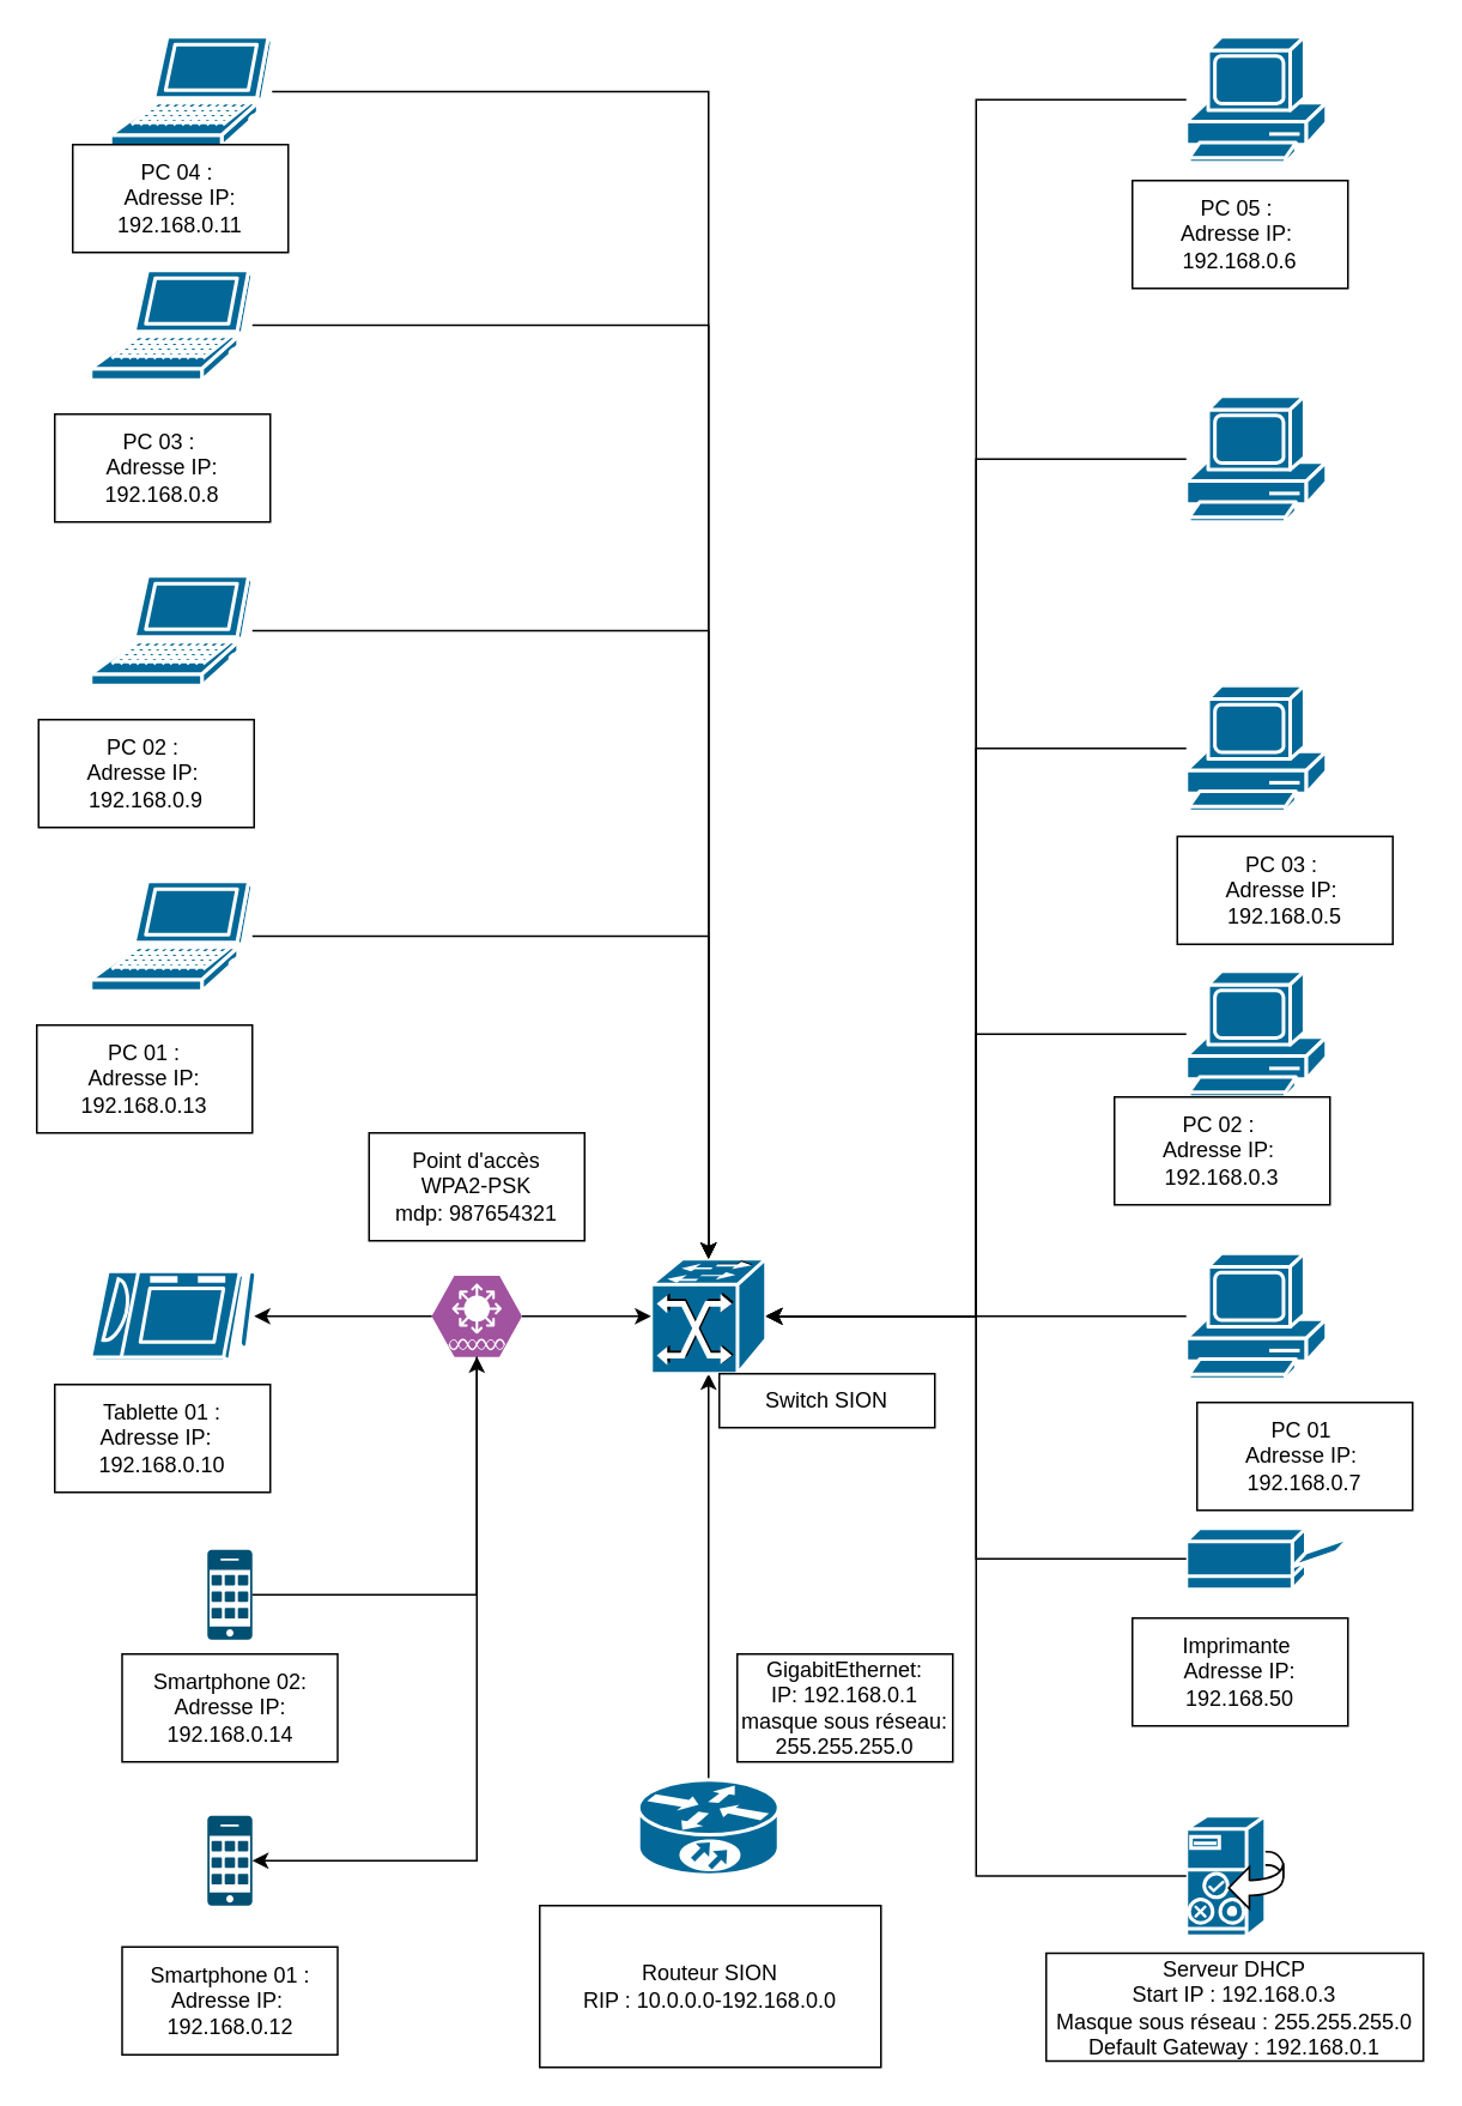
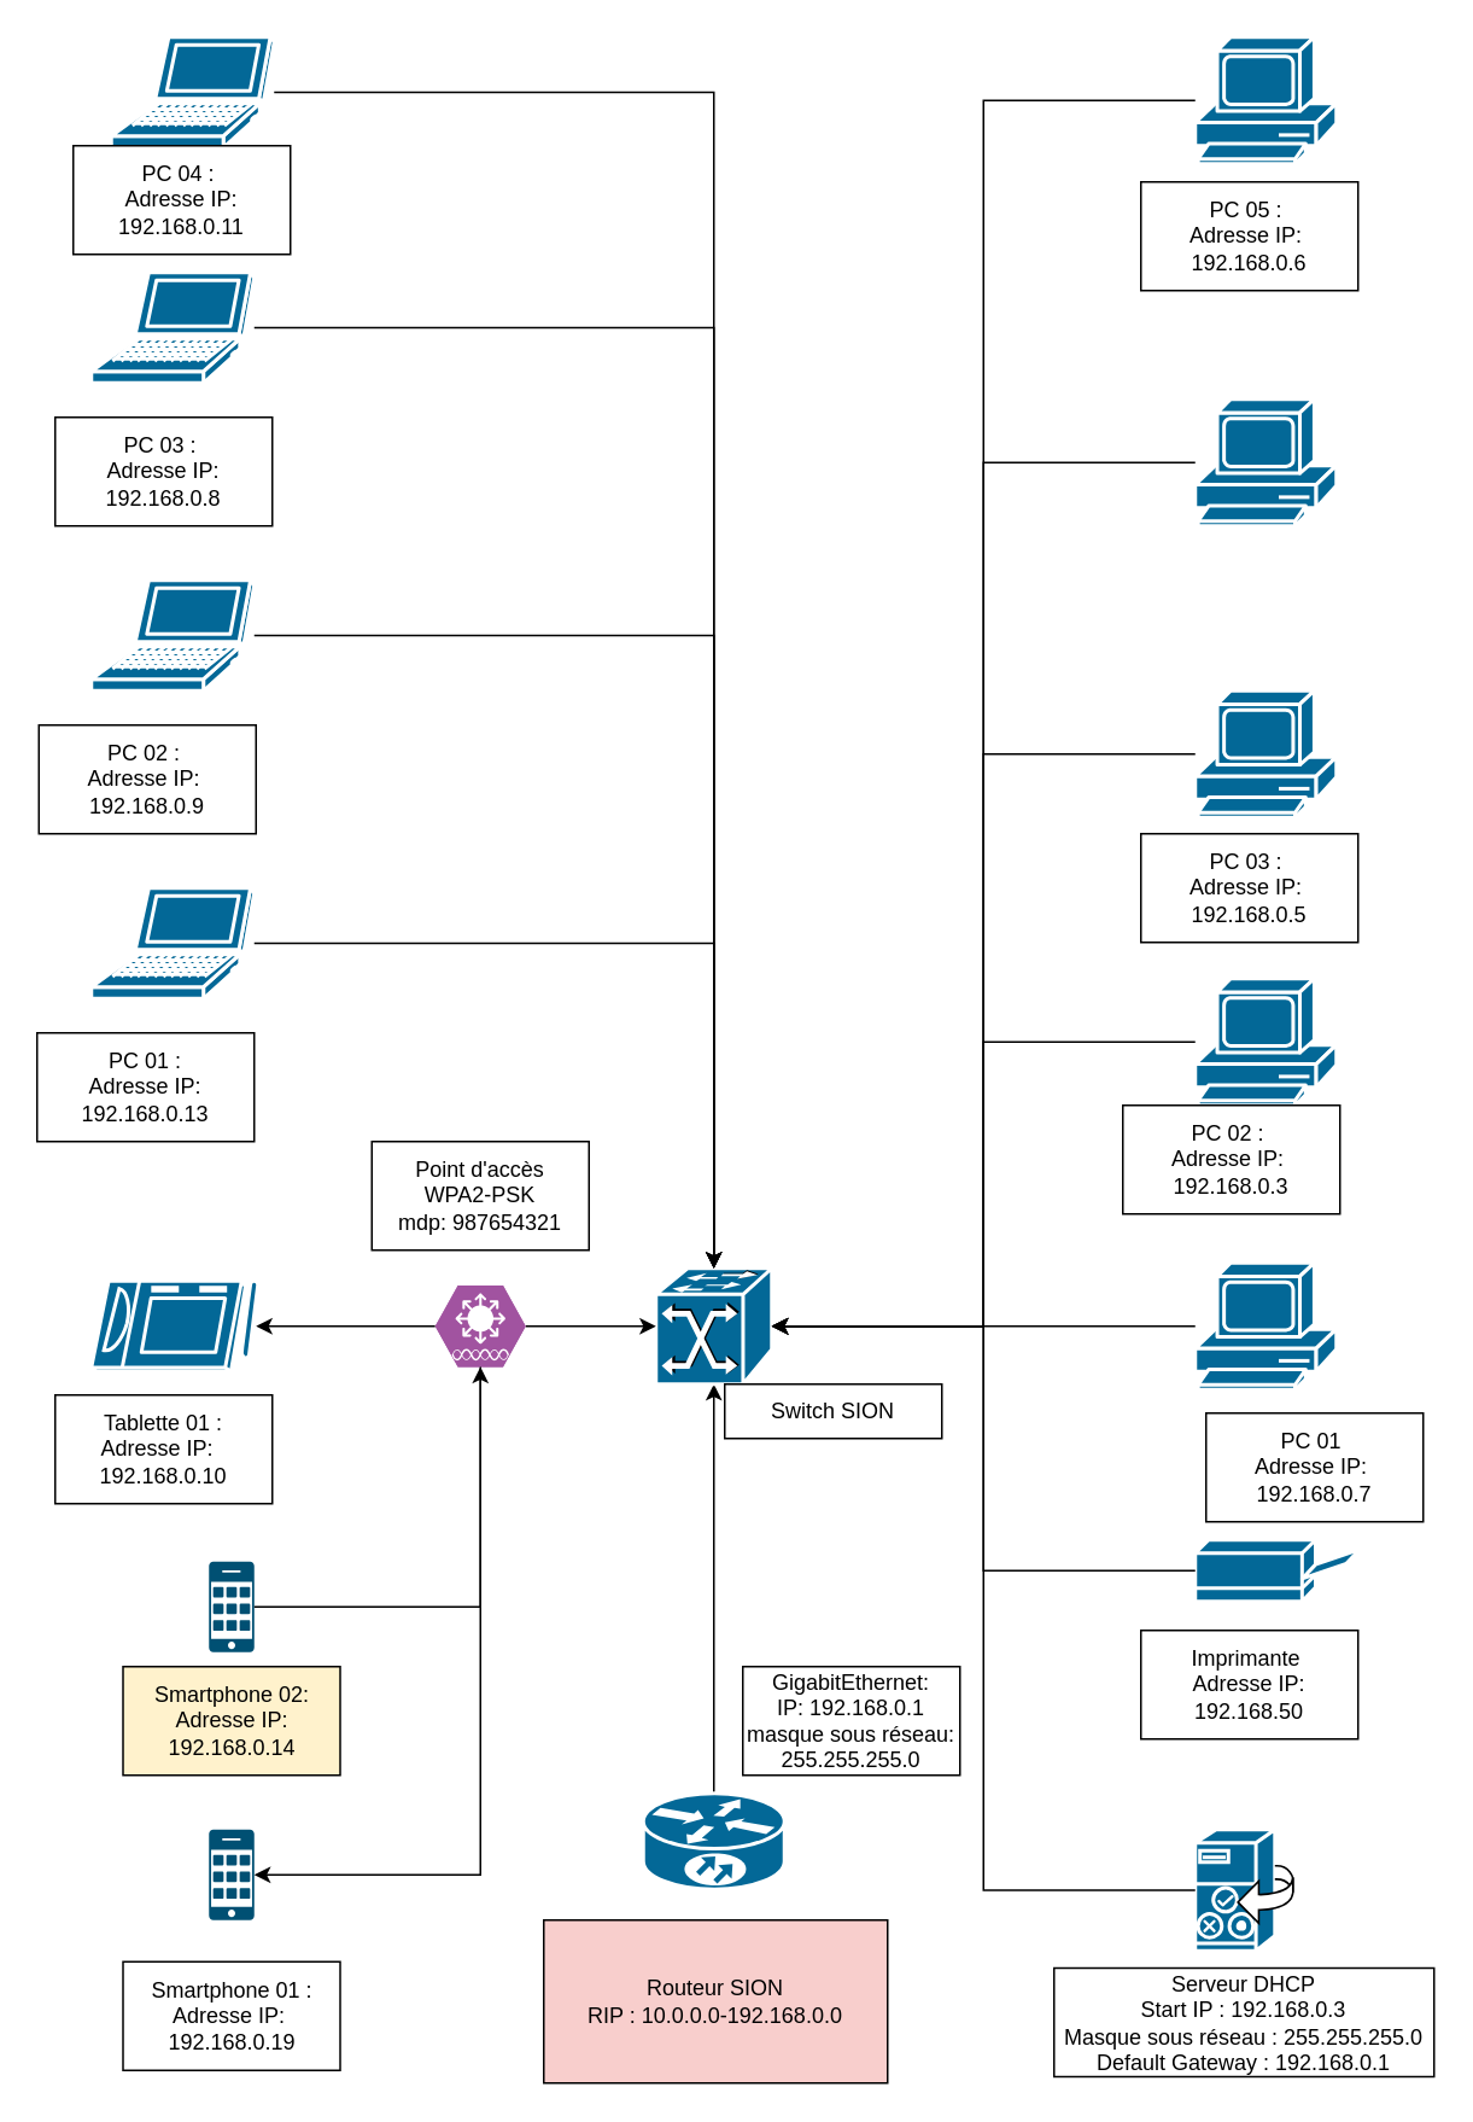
- <mxCell id="39" value="PC 03 :&amp;nbsp;&lt;br&gt;Adresse IP:&amp;nbsp;&lt;br&gt;192.168.0.5" style="whiteSpace=wrap;html=1;" vertex="1" parent="1"><mxGeometry x="655" y="465" width="120" height="60" as="geometry" /></mxCell>
+ <mxCell id="39" value="PC 03 :&amp;nbsp;&lt;br&gt;Adresse IP:&amp;nbsp;&lt;br&gt;192.168.0.5" style="whiteSpace=wrap;html=1;" vertex="1" parent="1"><mxGeometry x="630" y="460" width="120" height="60" as="geometry" /></mxCell>
- <mxCell id="42" value="Smartphone 02:&lt;br&gt;Adresse IP:&lt;br&gt;192.168.0.14" style="whiteSpace=wrap;html=1;" vertex="1" parent="1"><mxGeometry x="67.5" y="920" width="120" height="60" as="geometry" /></mxCell>
+ <mxCell id="42" value="Smartphone 02:&lt;br&gt;Adresse IP:&lt;br&gt;192.168.0.14" style="whiteSpace=wrap;html=1;fillColor=#fff2cc;" vertex="1" parent="1"><mxGeometry x="67.5" y="920" width="120" height="60" as="geometry" /></mxCell>
- <mxCell id="49" value="Routeur SION&lt;br&gt;RIP : 10.0.0.0-192.168.0.0" style="whiteSpace=wrap;html=1;" vertex="1" parent="1"><mxGeometry x="300" y="1060" width="190" height="90" as="geometry" /></mxCell>
+ <mxCell id="49" value="Routeur SION&lt;br&gt;RIP : 10.0.0.0-192.168.0.0" style="whiteSpace=wrap;html=1;fillColor=#f8cecc;" vertex="1" parent="1"><mxGeometry x="300" y="1060" width="190" height="90" as="geometry" /></mxCell>
- <mxCell id="41" value="Smartphone 01 :&lt;br&gt;Adresse IP:&amp;nbsp;&lt;br&gt;192.168.0.12" style="whiteSpace=wrap;html=1;" vertex="1" parent="1"><mxGeometry x="67.5" y="1083" width="120" height="60" as="geometry" /></mxCell>
+ <mxCell id="41" value="Smartphone 01 :&lt;br&gt;Adresse IP:&amp;nbsp;&lt;br&gt;192.168.0.19" style="whiteSpace=wrap;html=1;" vertex="1" parent="1"><mxGeometry x="67.5" y="1083" width="120" height="60" as="geometry" /></mxCell>
